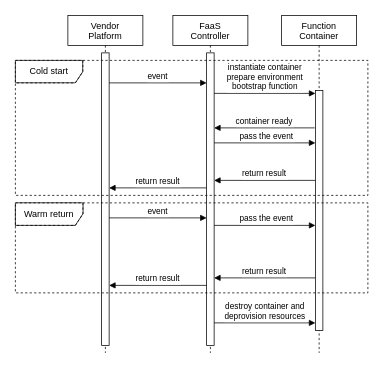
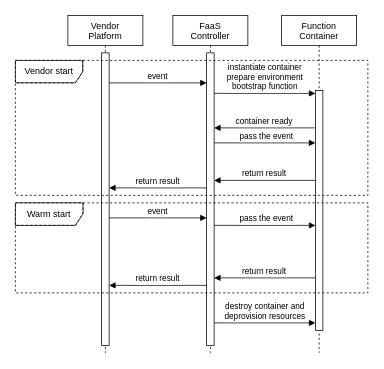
- <mxCell id="19" value="Cold start" style="shape=umlFrame;whiteSpace=wrap;html=1;width=90;height=30;dashed=1;" parent="1" vertex="1"><mxGeometry x="20" y="80" width="470" height="180" as="geometry" /></mxCell>
+ <mxCell id="19" value="Vendor start" style="shape=umlFrame;whiteSpace=wrap;html=1;width=90;height=30;dashed=1;" parent="1" vertex="1"><mxGeometry x="20" y="80" width="470" height="180" as="geometry" /></mxCell>
- <mxCell id="20" value="Warm return" style="shape=umlFrame;whiteSpace=wrap;html=1;width=90;height=30;dashed=1;" parent="1" vertex="1"><mxGeometry x="20" y="270" width="470" height="120" as="geometry" /></mxCell>
+ <mxCell id="20" value="Warm start" style="shape=umlFrame;whiteSpace=wrap;html=1;width=90;height=30;dashed=1;" parent="1" vertex="1"><mxGeometry x="20" y="270" width="470" height="120" as="geometry" /></mxCell>
